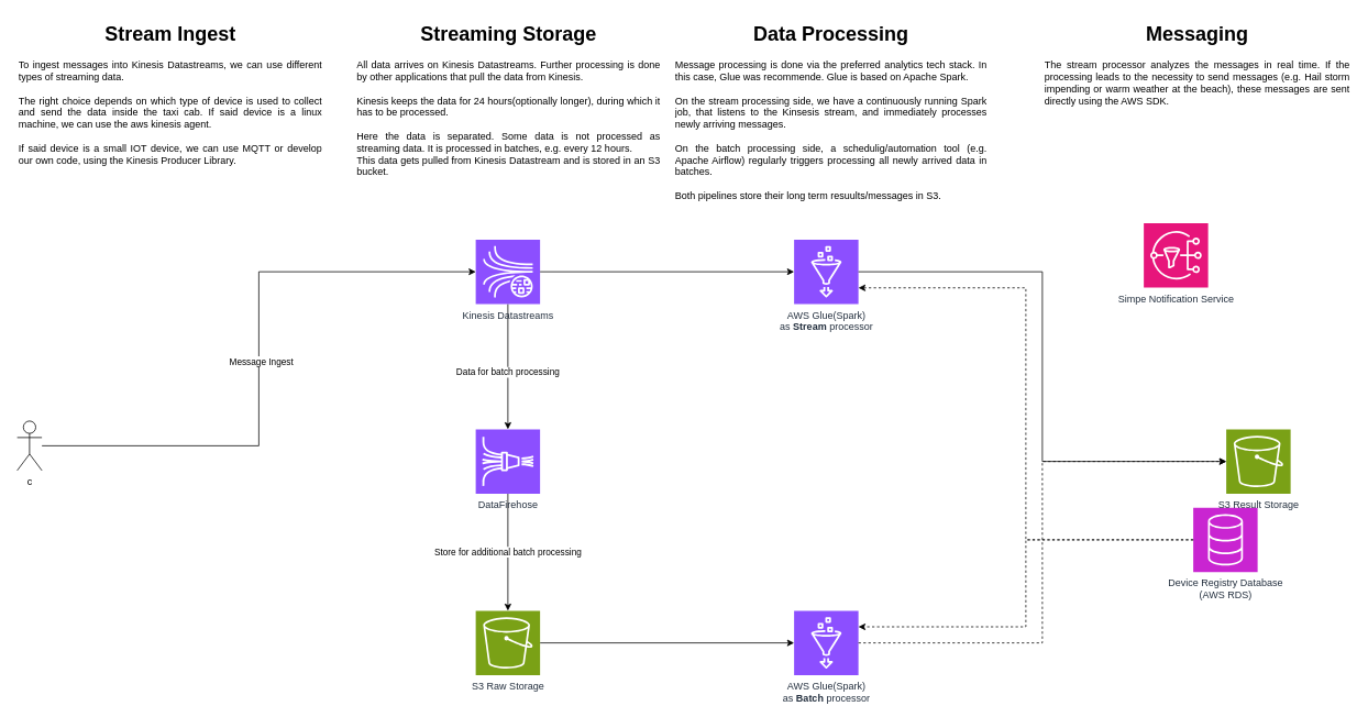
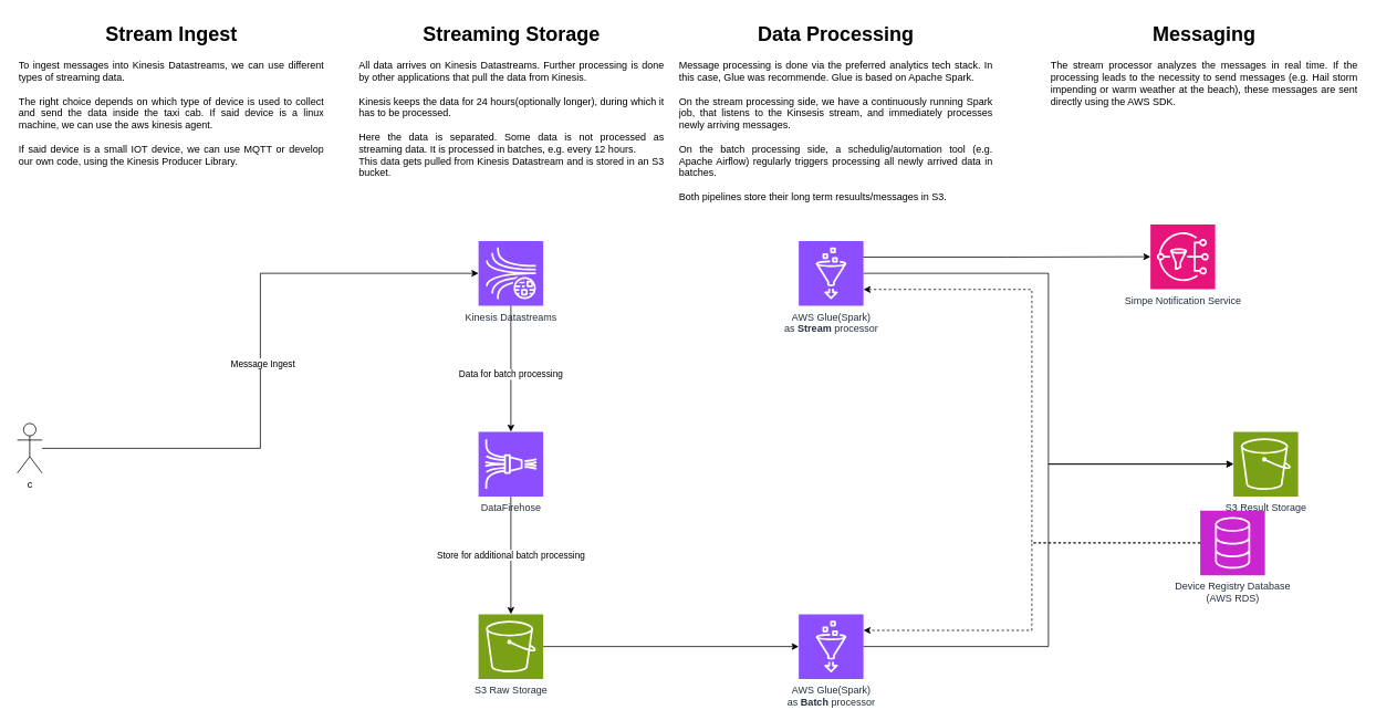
+ <mxCell id="26" style="edgeStyle=orthogonalEdgeStyle;rounded=0;orthogonalLoop=1;jettySize=auto;html=1;exitX=1;exitY=0.25;exitDx=0;exitDy=0;exitPerimeter=0;entryX=0;entryY=0.5;entryDx=0;entryDy=0;entryPerimeter=0;" parent="1" source="9" target="23" edge="1"><mxGeometry relative="1" as="geometry" /></mxCell>
- <mxCell id="19" style="edgeStyle=orthogonalEdgeStyle;rounded=0;orthogonalLoop=1;jettySize=auto;html=1;entryX=0;entryY=0.5;entryDx=0;entryDy=0;entryPerimeter=0;" parent="1" source="8" target="9" edge="1"><mxGeometry relative="1" as="geometry" /></mxCell>
- <mxCell id="18" style="edgeStyle=orthogonalEdgeStyle;rounded=0;orthogonalLoop=1;jettySize=auto;html=1;entryX=0;entryY=0.5;entryDx=0;entryDy=0;entryPerimeter=0;dashed=1;" parent="1" source="16" target="17" edge="1"><mxGeometry relative="1" as="geometry" /></mxCell>
+ <mxCell id="18" style="edgeStyle=orthogonalEdgeStyle;rounded=0;orthogonalLoop=1;jettySize=auto;html=1;entryX=0;entryY=0.5;entryDx=0;entryDy=0;entryPerimeter=0;" parent="1" source="16" target="17" edge="1"><mxGeometry relative="1" as="geometry" /></mxCell>
